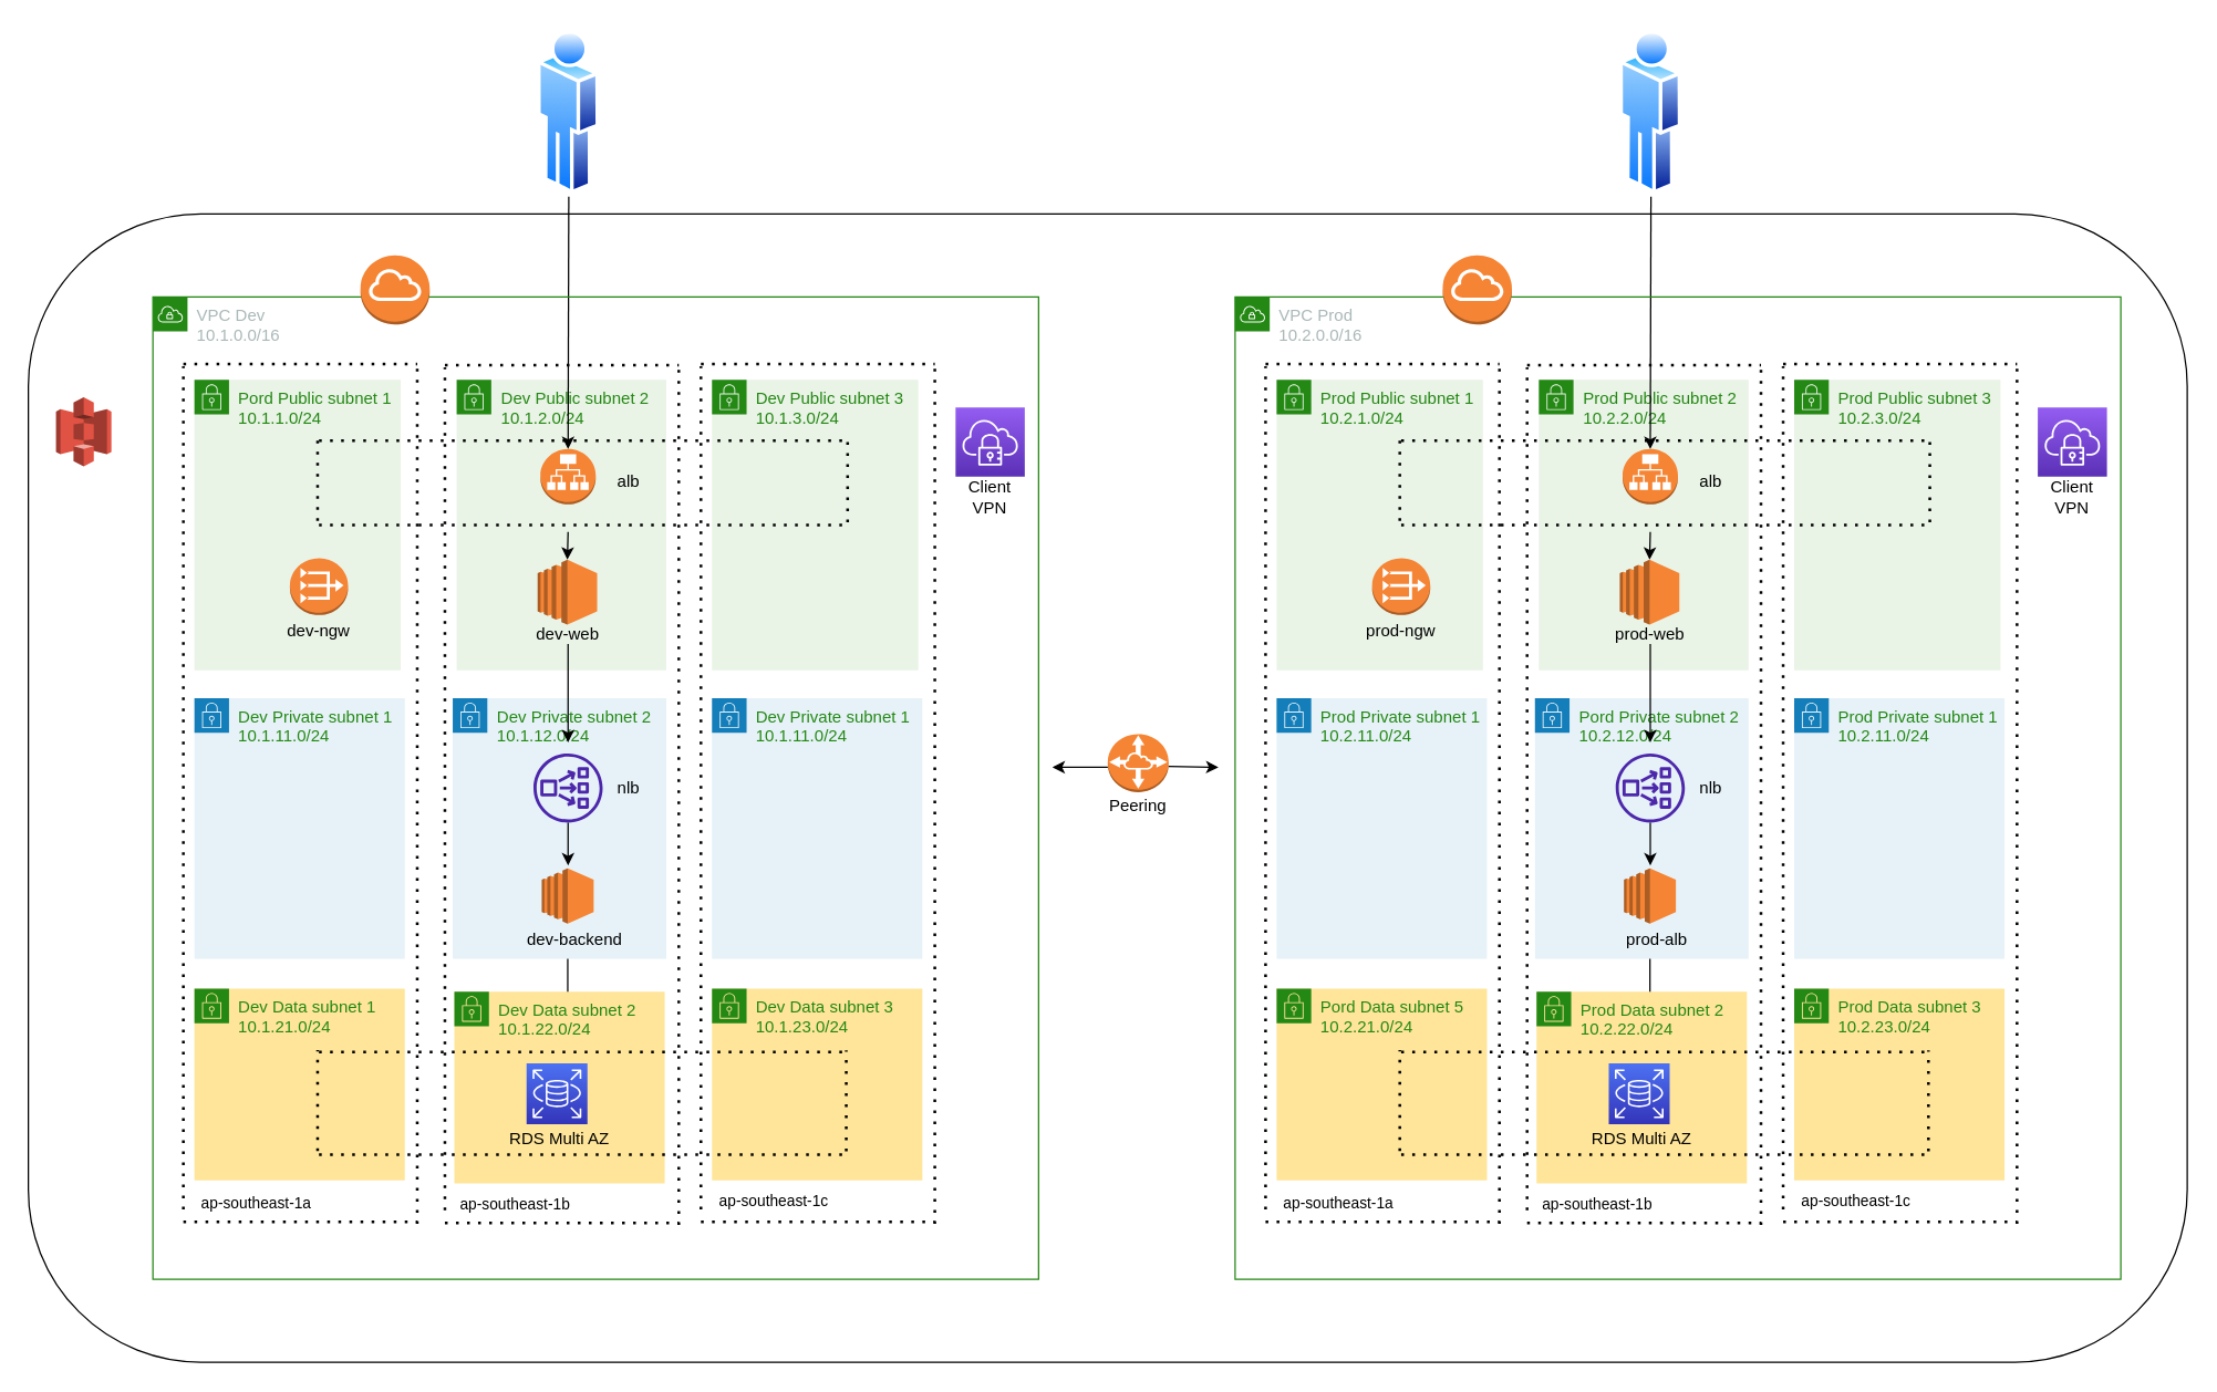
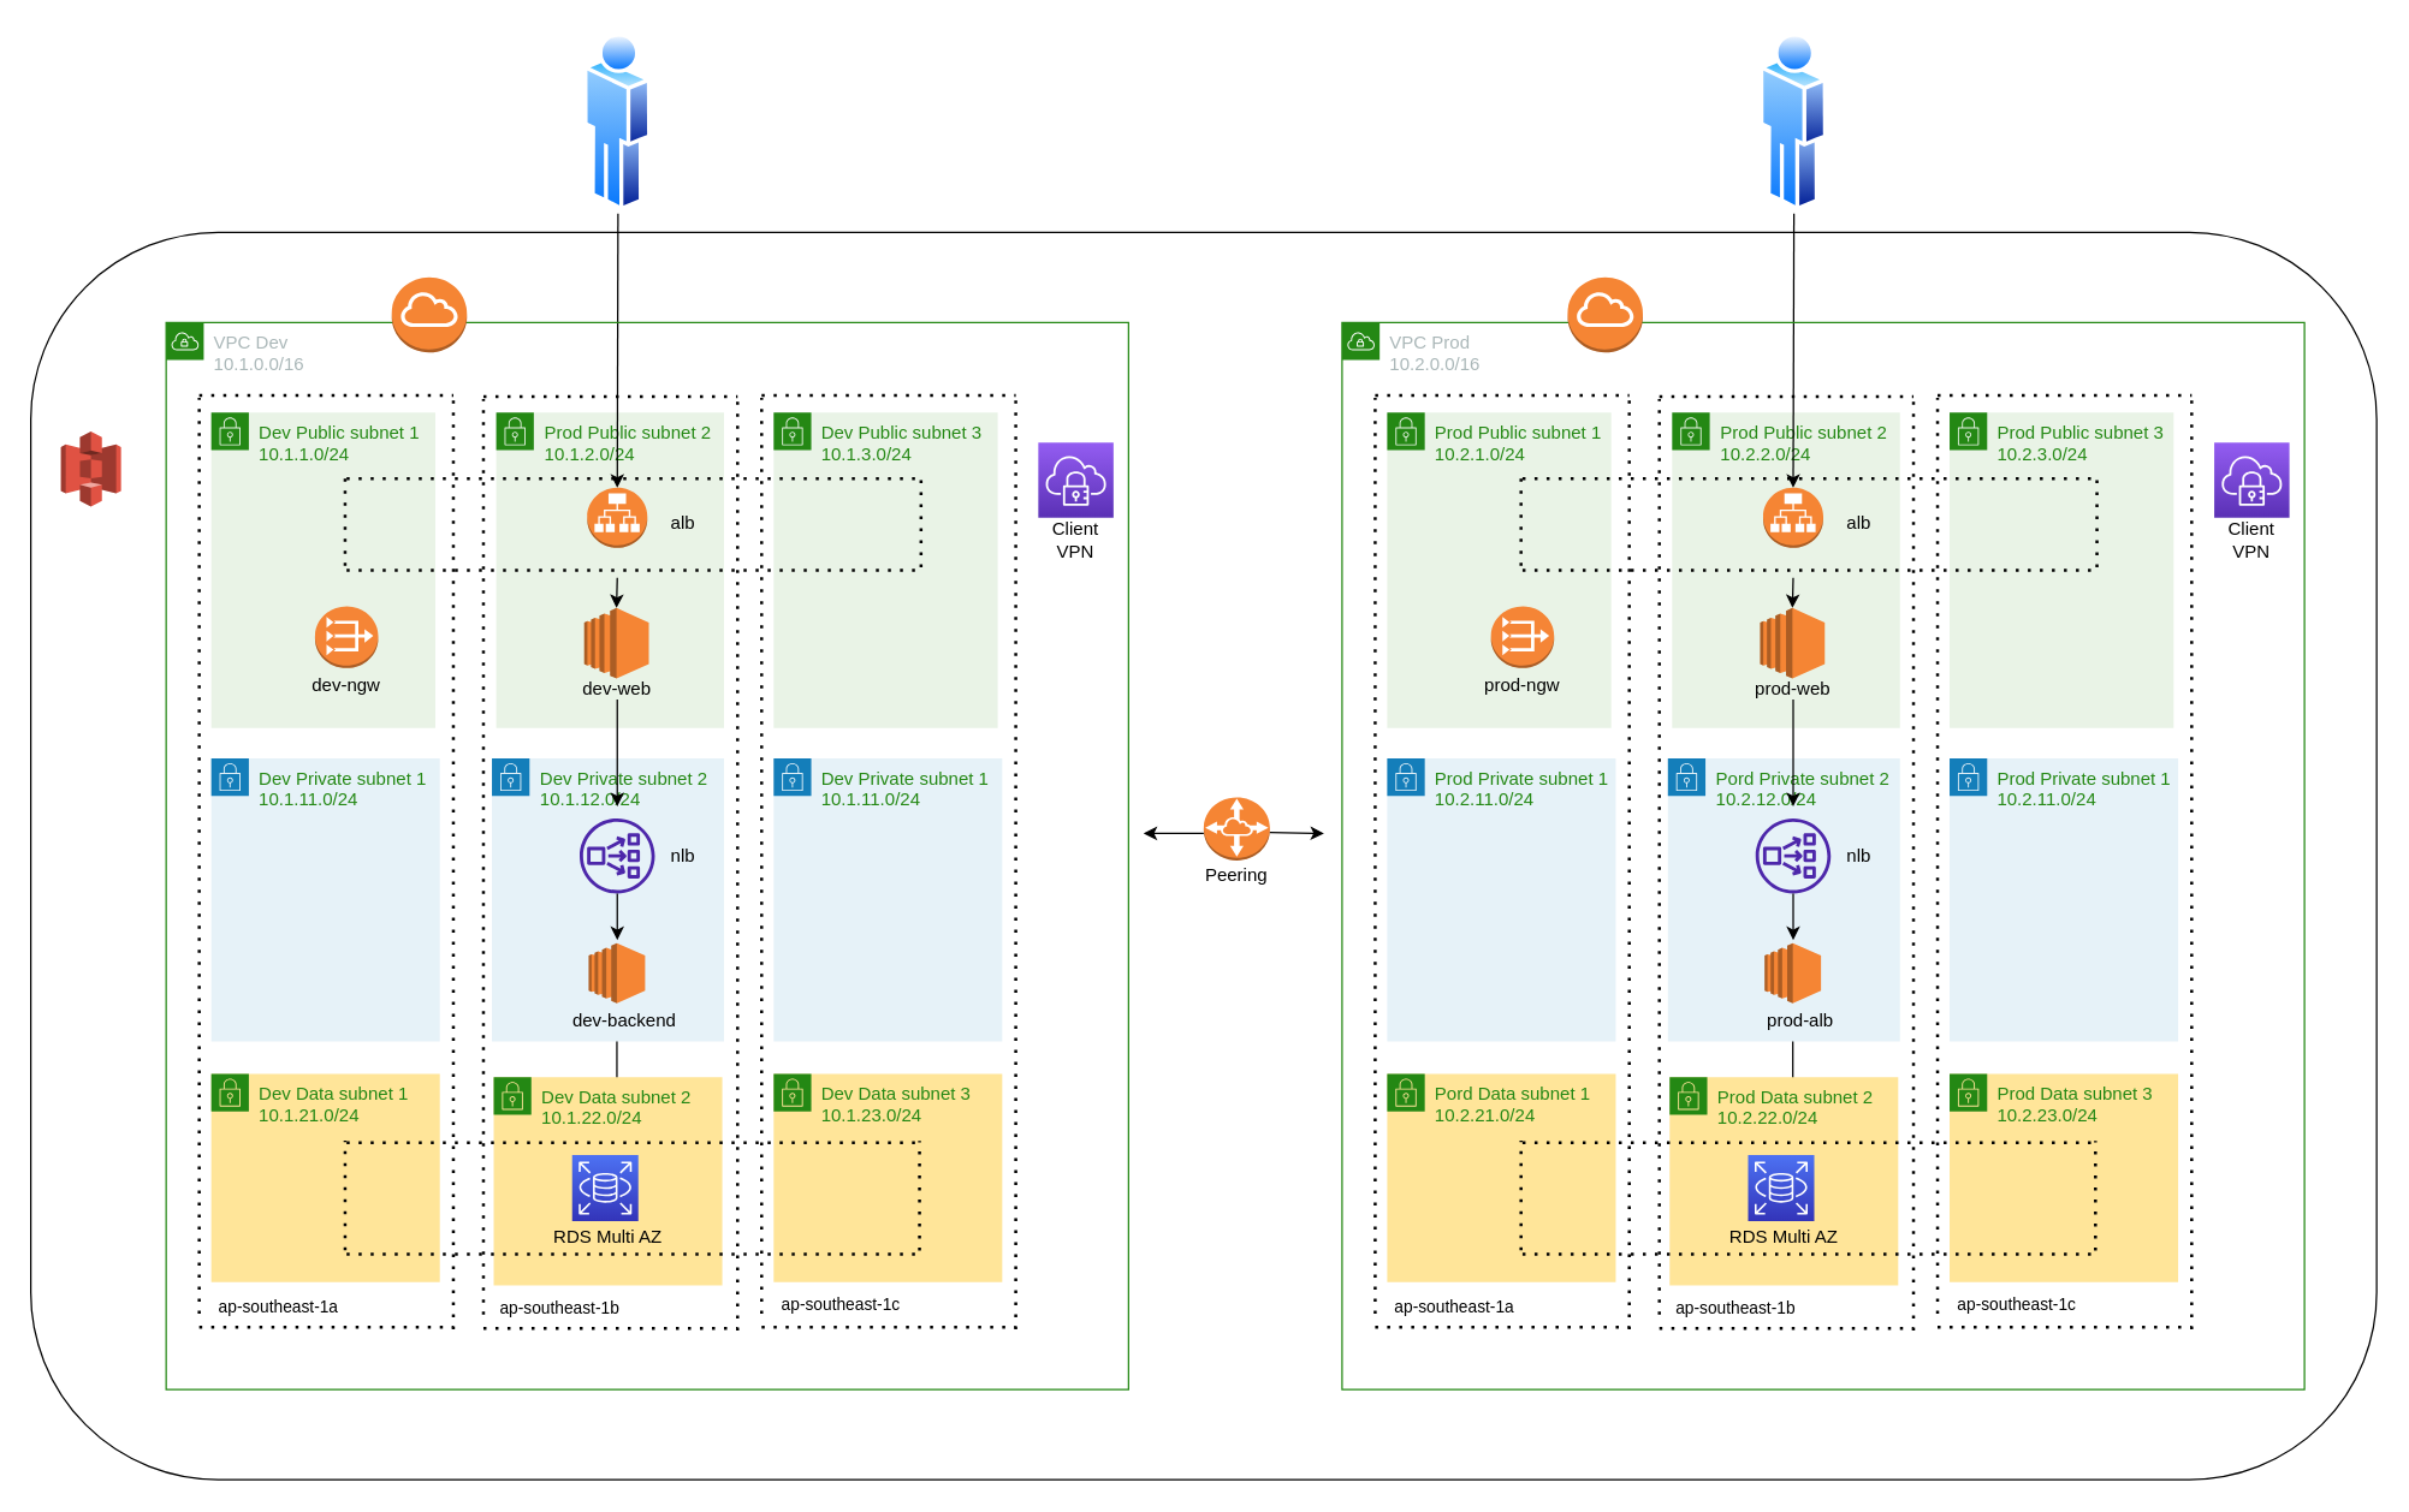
- <mxCell id="19" value="Dev Public subnet 2&lt;br&gt;10.1.2.0/24" style="points=[[0,0],[0.25,0],[0.5,0],[0.75,0],[1,0],[1,0.25],[1,0.5],[1,0.75],[1,1],[0.75,1],[0.5,1],[0.25,1],[0,1],[0,0.75],[0,0.5],[0,0.25]];outlineConnect=0;gradientColor=none;html=1;whiteSpace=wrap;fontSize=12;fontStyle=0;container=1;pointerEvents=0;collapsible=0;recursiveResize=0;shape=mxgraph.aws4.group;grIcon=mxgraph.aws4.group_security_group;grStroke=0;strokeColor=#248814;fillColor=#E9F3E6;verticalAlign=top;align=left;spacingLeft=30;fontColor=#248814;dashed=0;" parent="17" vertex="1"><mxGeometry x="8.5" y="10.73" width="151.5" height="210" as="geometry" /></mxCell>
+ <mxCell id="19" value="Prod Public subnet 2&lt;br&gt;10.1.2.0/24" style="points=[[0,0],[0.25,0],[0.5,0],[0.75,0],[1,0],[1,0.25],[1,0.5],[1,0.75],[1,1],[0.75,1],[0.5,1],[0.25,1],[0,1],[0,0.75],[0,0.5],[0,0.25]];outlineConnect=0;gradientColor=none;html=1;whiteSpace=wrap;fontSize=12;fontStyle=0;container=1;pointerEvents=0;collapsible=0;recursiveResize=0;shape=mxgraph.aws4.group;grIcon=mxgraph.aws4.group_security_group;grStroke=0;strokeColor=#248814;fillColor=#E9F3E6;verticalAlign=top;align=left;spacingLeft=30;fontColor=#248814;dashed=0;" parent="17" vertex="1"><mxGeometry x="8.5" y="10.73" width="151.5" height="210" as="geometry" /></mxCell>
- <mxCell id="31" value="Pord Public subnet 1&lt;br&gt;10.1.1.0/24" style="points=[[0,0],[0.25,0],[0.5,0],[0.75,0],[1,0],[1,0.25],[1,0.5],[1,0.75],[1,1],[0.75,1],[0.5,1],[0.25,1],[0,1],[0,0.75],[0,0.5],[0,0.25]];outlineConnect=0;gradientColor=none;html=1;whiteSpace=wrap;fontSize=12;fontStyle=0;container=1;pointerEvents=0;collapsible=0;recursiveResize=0;shape=mxgraph.aws4.group;grIcon=mxgraph.aws4.group_security_group;grStroke=0;strokeColor=#248814;fillColor=#E9F3E6;verticalAlign=top;align=left;spacingLeft=30;fontColor=#248814;dashed=0;" vertex="1" parent="1"><mxGeometry x="140" y="274" width="149" height="210" as="geometry" /></mxCell>
+ <mxCell id="31" value="Dev Public subnet 1&lt;br&gt;10.1.1.0/24" style="points=[[0,0],[0.25,0],[0.5,0],[0.75,0],[1,0],[1,0.25],[1,0.5],[1,0.75],[1,1],[0.75,1],[0.5,1],[0.25,1],[0,1],[0,0.75],[0,0.5],[0,0.25]];outlineConnect=0;gradientColor=none;html=1;whiteSpace=wrap;fontSize=12;fontStyle=0;container=1;pointerEvents=0;collapsible=0;recursiveResize=0;shape=mxgraph.aws4.group;grIcon=mxgraph.aws4.group_security_group;grStroke=0;strokeColor=#248814;fillColor=#E9F3E6;verticalAlign=top;align=left;spacingLeft=30;fontColor=#248814;dashed=0;" vertex="1" parent="1"><mxGeometry x="140" y="274" width="149" height="210" as="geometry" /></mxCell>
- <mxCell id="75" value="Pord Data subnet 5&lt;br&gt;10.2.21.0/24" style="points=[[0,0],[0.25,0],[0.5,0],[0.75,0],[1,0],[1,0.25],[1,0.5],[1,0.75],[1,1],[0.75,1],[0.5,1],[0.25,1],[0,1],[0,0.75],[0,0.5],[0,0.25]];outlineConnect=0;gradientColor=none;html=1;whiteSpace=wrap;fontSize=12;fontStyle=0;container=1;pointerEvents=0;collapsible=0;recursiveResize=0;shape=mxgraph.aws4.group;grIcon=mxgraph.aws4.group_security_group;grStroke=0;strokeColor=#248814;fillColor=#FFE599;verticalAlign=top;align=left;spacingLeft=30;fontColor=#248814;dashed=0;" vertex="1" parent="69"><mxGeometry x="8" y="451.45" width="152" height="138.55" as="geometry" /></mxCell>
+ <mxCell id="75" value="Pord Data subnet 1&lt;br&gt;10.2.21.0/24" style="points=[[0,0],[0.25,0],[0.5,0],[0.75,0],[1,0],[1,0.25],[1,0.5],[1,0.75],[1,1],[0.75,1],[0.5,1],[0.25,1],[0,1],[0,0.75],[0,0.5],[0,0.25]];outlineConnect=0;gradientColor=none;html=1;whiteSpace=wrap;fontSize=12;fontStyle=0;container=1;pointerEvents=0;collapsible=0;recursiveResize=0;shape=mxgraph.aws4.group;grIcon=mxgraph.aws4.group_security_group;grStroke=0;strokeColor=#248814;fillColor=#FFE599;verticalAlign=top;align=left;spacingLeft=30;fontColor=#248814;dashed=0;" vertex="1" parent="69"><mxGeometry x="8" y="451.45" width="152" height="138.55" as="geometry" /></mxCell>
